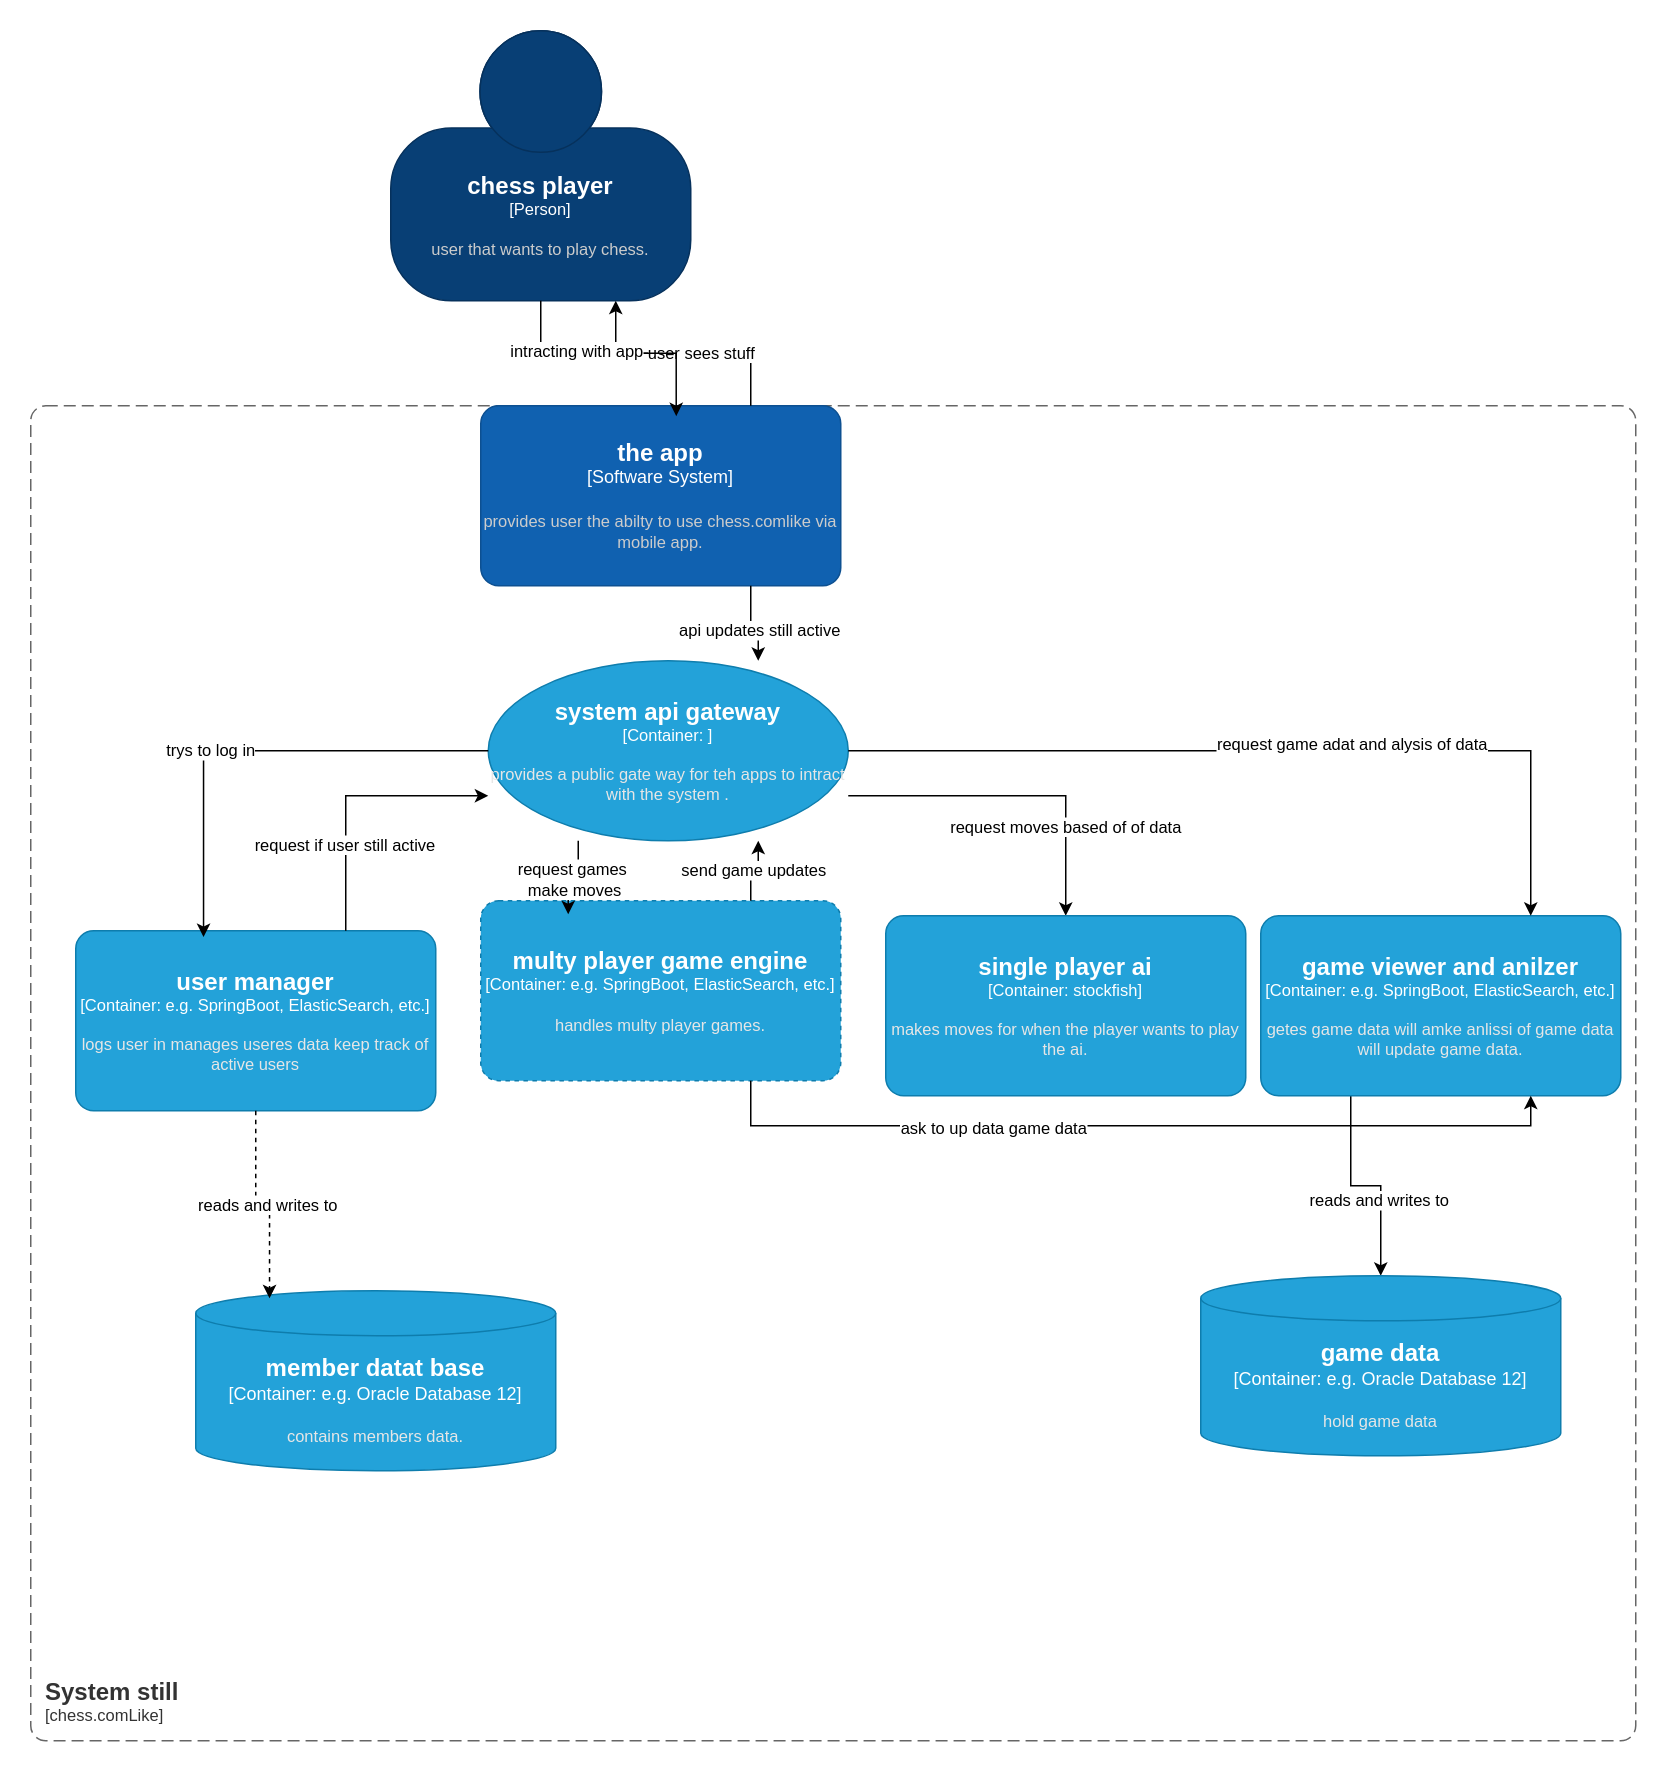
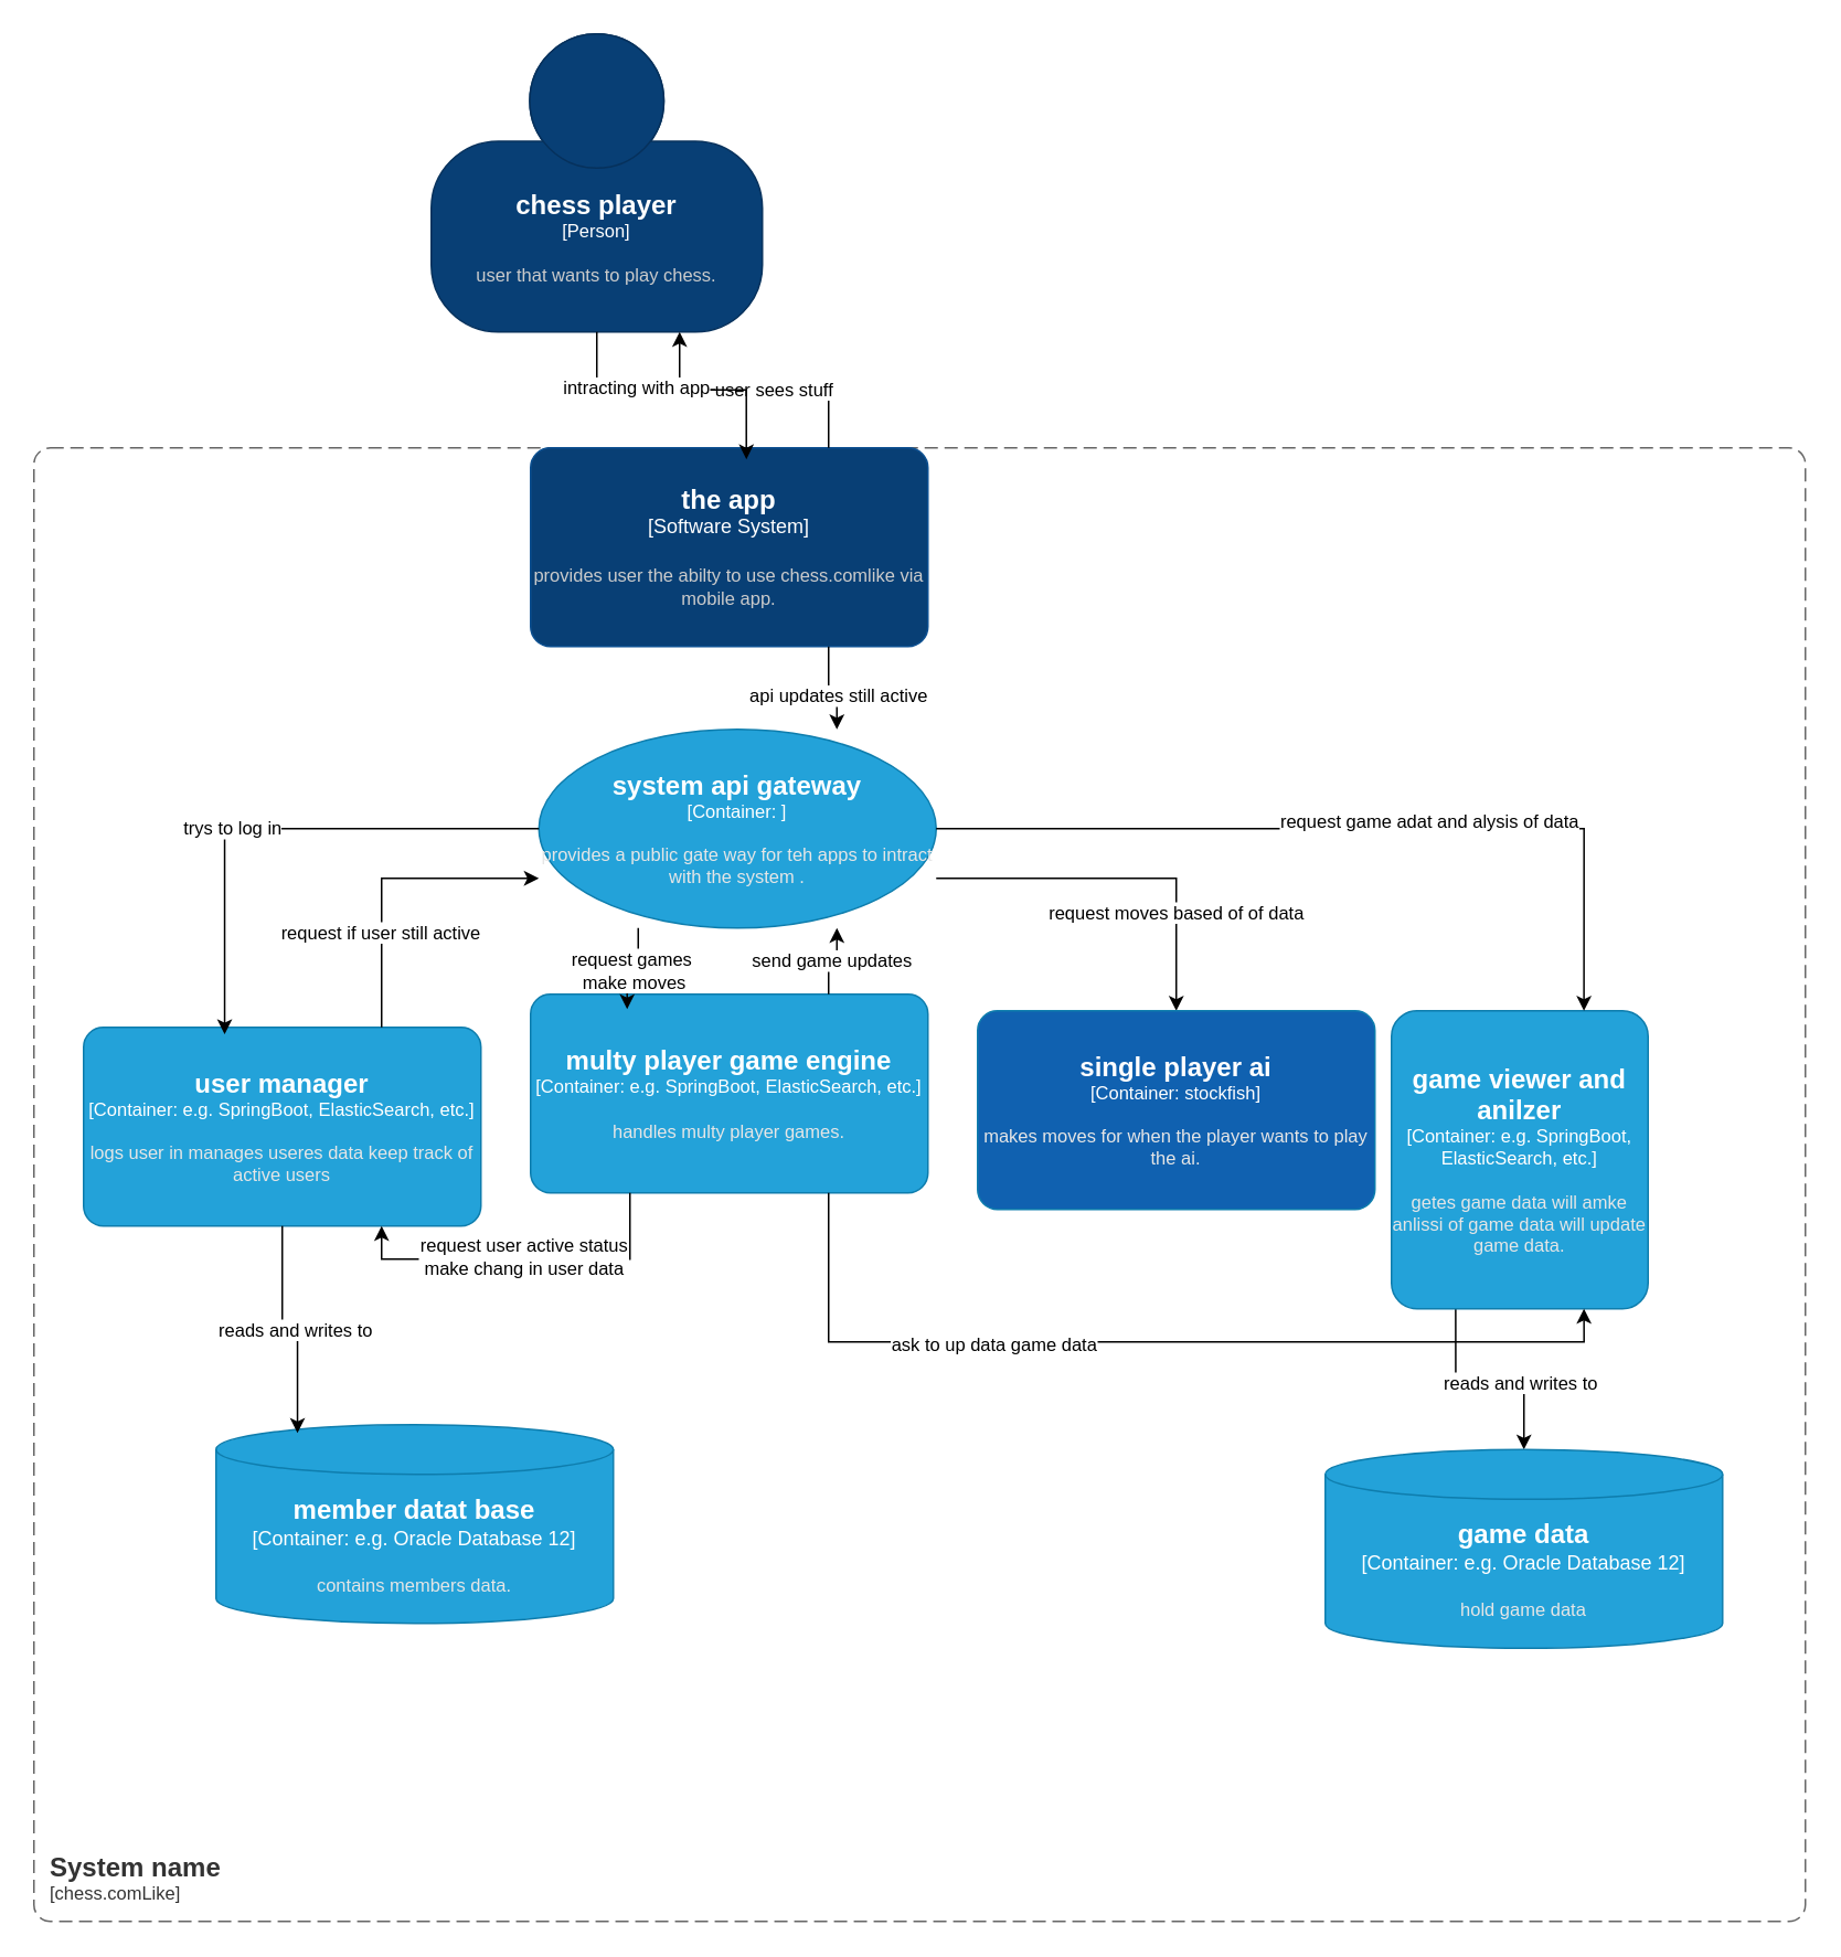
- <mxCell id="4" value="&lt;font style=&quot;font-size: 16px&quot;&gt;&lt;b&gt;the app&lt;/b&gt;&lt;/font&gt;&lt;div&gt;[Software System]&lt;/div&gt;&lt;br&gt;&lt;div&gt;&lt;font style=&quot;font-size: 11px&quot;&gt;&lt;font color=&quot;#cccccc&quot;&gt;provides user the abilty to use chess.comlike via mobile app.&lt;/font&gt;&lt;/div&gt;" style="rounded=1;whiteSpace=wrap;html=1;labelBackgroundColor=none;fillColor=#1061B0;fontColor=#ffffff;align=center;arcSize=10;strokeColor=#0D5091;metaEdit=1;resizable=0;points=[[0.25,0,0],[0.5,0,0],[0.75,0,0],[1,0.25,0],[1,0.5,0],[1,0.75,0],[0.75,1,0],[0.5,1,0],[0.25,1,0],[0,0.75,0],[0,0.5,0],[0,0.25,0]];" parent="1" vertex="1"><mxGeometry x="320" y="270" width="240" height="120" as="geometry" /></mxCell>
+ <mxCell id="4" value="&lt;font style=&quot;font-size: 16px&quot;&gt;&lt;b&gt;the app&lt;/b&gt;&lt;/font&gt;&lt;div&gt;[Software System]&lt;/div&gt;&lt;br&gt;&lt;div&gt;&lt;font style=&quot;font-size: 11px&quot;&gt;&lt;font color=&quot;#cccccc&quot;&gt;provides user the abilty to use chess.comlike via mobile app.&lt;/font&gt;&lt;/div&gt;" style="rounded=1;whiteSpace=wrap;html=1;labelBackgroundColor=none;fillColor=#083f75;fontColor=#ffffff;align=center;arcSize=10;strokeColor=#0D5091;metaEdit=1;resizable=0;points=[[0.25,0,0],[0.5,0,0],[0.75,0,0],[1,0.25,0],[1,0.5,0],[1,0.75,0],[0.75,1,0],[0.5,1,0],[0.25,1,0],[0,0.75,0],[0,0.5,0],[0,0.25,0]];" parent="1" vertex="1"><mxGeometry x="320" y="270" width="240" height="120" as="geometry" /></mxCell>
- <mxCell id="9" value="&lt;font style=&quot;font-size: 16px&quot;&gt;&lt;b&gt;multy player game engine&lt;/b&gt;&lt;/font&gt;&lt;div&gt;[Container: e.g. SpringBoot, ElasticSearch, etc.]&lt;/div&gt;&lt;br&gt;&lt;div&gt;&lt;font style=&quot;font-size: 11px&quot;&gt;&lt;font color=&quot;#E6E6E6&quot;&gt;handles multy player games.&lt;/font&gt;&lt;/div&gt;" style="rounded=1;whiteSpace=wrap;html=1;fontSize=11;labelBackgroundColor=none;fillColor=#23A2D9;fontColor=#ffffff;align=center;arcSize=10;strokeColor=#0E7DAD;metaEdit=1;resizable=0;points=[[0.25,0,0],[0.5,0,0],[0.75,0,0],[1,0.25,0],[1,0.5,0],[1,0.75,0],[0.75,1,0],[0.5,1,0],[0.25,1,0],[0,0.75,0],[0,0.5,0],[0,0.25,0]];dashed=1;" parent="1" vertex="1"><mxGeometry x="320" y="600" width="240" height="120" as="geometry" /></mxCell>
+ <mxCell id="9" value="&lt;font style=&quot;font-size: 16px&quot;&gt;&lt;b&gt;multy player game engine&lt;/b&gt;&lt;/font&gt;&lt;div&gt;[Container: e.g. SpringBoot, ElasticSearch, etc.]&lt;/div&gt;&lt;br&gt;&lt;div&gt;&lt;font style=&quot;font-size: 11px&quot;&gt;&lt;font color=&quot;#E6E6E6&quot;&gt;handles multy player games.&lt;/font&gt;&lt;/div&gt;" style="rounded=1;whiteSpace=wrap;html=1;fontSize=11;labelBackgroundColor=none;fillColor=#23A2D9;fontColor=#ffffff;align=center;arcSize=10;strokeColor=#0E7DAD;metaEdit=1;resizable=0;points=[[0.25,0,0],[0.5,0,0],[0.75,0,0],[1,0.25,0],[1,0.5,0],[1,0.75,0],[0.75,1,0],[0.5,1,0],[0.25,1,0],[0,0.75,0],[0,0.5,0],[0,0.25,0]];" parent="1" vertex="1"><mxGeometry x="320" y="600" width="240" height="120" as="geometry" /></mxCell>
- <mxCell id="10" value="&lt;font style=&quot;font-size: 16px&quot;&gt;&lt;b&gt;single player ai&lt;/b&gt;&lt;/font&gt;&lt;div&gt;[Container: stockfish]&lt;/div&gt;&lt;br&gt;&lt;div&gt;&lt;font style=&quot;font-size: 11px&quot;&gt;&lt;font color=&quot;#E6E6E6&quot;&gt;makes moves for when the player wants to play the ai.&lt;/font&gt;&lt;/div&gt;" style="rounded=1;whiteSpace=wrap;html=1;fontSize=11;labelBackgroundColor=none;fillColor=#23A2D9;fontColor=#ffffff;align=center;arcSize=10;strokeColor=#0E7DAD;metaEdit=1;resizable=0;points=[[0.25,0,0],[0.5,0,0],[0.75,0,0],[1,0.25,0],[1,0.5,0],[1,0.75,0],[0.75,1,0],[0.5,1,0],[0.25,1,0],[0,0.75,0],[0,0.5,0],[0,0.25,0]];" parent="1" vertex="1"><mxGeometry x="590" y="610" width="240" height="120" as="geometry" /></mxCell>
+ <mxCell id="10" value="&lt;font style=&quot;font-size: 16px&quot;&gt;&lt;b&gt;single player ai&lt;/b&gt;&lt;/font&gt;&lt;div&gt;[Container: stockfish]&lt;/div&gt;&lt;br&gt;&lt;div&gt;&lt;font style=&quot;font-size: 11px&quot;&gt;&lt;font color=&quot;#E6E6E6&quot;&gt;makes moves for when the player wants to play the ai.&lt;/font&gt;&lt;/div&gt;" style="rounded=1;whiteSpace=wrap;html=1;fontSize=11;labelBackgroundColor=none;fillColor=#1061b0;fontColor=#ffffff;align=center;arcSize=10;strokeColor=#0E7DAD;metaEdit=1;resizable=0;points=[[0.25,0,0],[0.5,0,0],[0.75,0,0],[1,0.25,0],[1,0.5,0],[1,0.75,0],[0.75,1,0],[0.5,1,0],[0.25,1,0],[0,0.75,0],[0,0.5,0],[0,0.25,0]];" parent="1" vertex="1"><mxGeometry x="590" y="610" width="240" height="120" as="geometry" /></mxCell>
- <mxCell id="13" value="&lt;font style=&quot;font-size: 16px&quot;&gt;&lt;b&gt;game viewer and anilzer &lt;/b&gt;&lt;/font&gt;&lt;div&gt;[Container: e.g. SpringBoot, ElasticSearch, etc.]&lt;/div&gt;&lt;br&gt;&lt;div&gt;&lt;font style=&quot;font-size: 11px&quot;&gt;&lt;font color=&quot;#E6E6E6&quot;&gt;getes game data will amke anlissi of game data will update game data.&lt;/font&gt;&lt;/div&gt;" style="rounded=1;whiteSpace=wrap;html=1;fontSize=11;labelBackgroundColor=none;fillColor=#23A2D9;fontColor=#ffffff;align=center;arcSize=10;strokeColor=#0E7DAD;metaEdit=1;resizable=0;points=[[0.25,0,0],[0.5,0,0],[0.75,0,0],[1,0.25,0],[1,0.5,0],[1,0.75,0],[0.75,1,0],[0.5,1,0],[0.25,1,0],[0,0.75,0],[0,0.5,0],[0,0.25,0]];" parent="1" vertex="1"><mxGeometry x="840" y="610" width="240" height="120" as="geometry" /></mxCell>
+ <mxCell id="13" value="&lt;font style=&quot;font-size: 16px&quot;&gt;&lt;b&gt;game viewer and anilzer &lt;/b&gt;&lt;/font&gt;&lt;div&gt;[Container: e.g. SpringBoot, ElasticSearch, etc.]&lt;/div&gt;&lt;br&gt;&lt;div&gt;&lt;font style=&quot;font-size: 11px&quot;&gt;&lt;font color=&quot;#E6E6E6&quot;&gt;getes game data will amke anlissi of game data will update game data.&lt;/font&gt;&lt;/div&gt;" style="rounded=1;whiteSpace=wrap;html=1;fontSize=11;labelBackgroundColor=none;fillColor=#23A2D9;fontColor=#ffffff;align=center;arcSize=10;strokeColor=#0E7DAD;metaEdit=1;resizable=0;points=[[0.25,0,0],[0.5,0,0],[0.75,0,0],[1,0.25,0],[1,0.5,0],[1,0.75,0],[0.75,1,0],[0.5,1,0],[0.25,1,0],[0,0.75,0],[0,0.5,0],[0,0.25,0]];" parent="1" vertex="1"><mxGeometry x="840" y="610" width="155" height="180" as="geometry" /></mxCell>
+ <mxCell id="24" style="edgeStyle=orthogonalEdgeStyle;rounded=0;orthogonalLoop=1;jettySize=auto;html=1;exitX=0.25;exitY=1;exitDx=0;exitDy=0;exitPerimeter=0;entryX=0.75;entryY=1;entryDx=0;entryDy=0;entryPerimeter=0;" parent="1" source="9" target="8" edge="1"><mxGeometry relative="1" as="geometry" /></mxCell>
+ <mxCell id="25" value="request user active status&lt;div&gt;&amp;nbsp;make chang in user data&amp;nbsp;&lt;/div&gt;" style="edgeLabel;html=1;align=center;verticalAlign=middle;resizable=0;points=[];" parent="24" vertex="1" connectable="0"><mxGeometry x="0.002" y="-2" relative="1" as="geometry"><mxPoint as="offset" /></mxGeometry></mxCell>
- <mxCell id="16" style="edgeStyle=orthogonalEdgeStyle;rounded=0;orthogonalLoop=1;jettySize=auto;html=1;exitX=0.5;exitY=1;exitDx=0;exitDy=0;exitPerimeter=0;entryX=0.205;entryY=0.042;entryDx=0;entryDy=0;entryPerimeter=0;dashed=1;" parent="1" source="8" target="14" edge="1"><mxGeometry relative="1" as="geometry" /></mxCell>
+ <mxCell id="16" style="edgeStyle=orthogonalEdgeStyle;rounded=0;orthogonalLoop=1;jettySize=auto;html=1;exitX=0.5;exitY=1;exitDx=0;exitDy=0;exitPerimeter=0;entryX=0.205;entryY=0.042;entryDx=0;entryDy=0;entryPerimeter=0;" parent="1" source="8" target="14" edge="1"><mxGeometry relative="1" as="geometry" /></mxCell>
- <mxCell id="15" value="&lt;font style=&quot;font-size: 16px&quot;&gt;&lt;b&gt;game data&lt;/b&gt;&lt;/font&gt;&lt;div&gt;[Container:&amp;nbsp;e.g. Oracle Database 12]&lt;/div&gt;&lt;br&gt;&lt;div&gt;&lt;font style=&quot;font-size: 11px&quot;&gt;&lt;font color=&quot;#E6E6E6&quot;&gt;hold game data&lt;/font&gt;&lt;/div&gt;" style="shape=cylinder3;size=15;whiteSpace=wrap;html=1;boundedLbl=1;rounded=0;labelBackgroundColor=none;fillColor=#23A2D9;fontSize=12;fontColor=#ffffff;align=center;strokeColor=#0E7DAD;metaEdit=1;points=[[0.5,0,0],[1,0.25,0],[1,0.5,0],[1,0.75,0],[0.5,1,0],[0,0.75,0],[0,0.5,0],[0,0.25,0]];resizable=0;" parent="1" vertex="1"><mxGeometry x="800" y="850" width="240" height="120" as="geometry" /></mxCell>
+ <mxCell id="15" value="&lt;font style=&quot;font-size: 16px&quot;&gt;&lt;b&gt;game data&lt;/b&gt;&lt;/font&gt;&lt;div&gt;[Container:&amp;nbsp;e.g. Oracle Database 12]&lt;/div&gt;&lt;br&gt;&lt;div&gt;&lt;font style=&quot;font-size: 11px&quot;&gt;&lt;font color=&quot;#E6E6E6&quot;&gt;hold game data&lt;/font&gt;&lt;/div&gt;" style="shape=cylinder3;size=15;whiteSpace=wrap;html=1;boundedLbl=1;rounded=0;labelBackgroundColor=none;fillColor=#23A2D9;fontSize=12;fontColor=#ffffff;align=center;strokeColor=#0E7DAD;metaEdit=1;points=[[0.5,0,0],[1,0.25,0],[1,0.5,0],[1,0.75,0],[0.5,1,0],[0,0.75,0],[0,0.5,0],[0,0.25,0]];resizable=0;" parent="1" vertex="1"><mxGeometry x="800" y="875" width="240" height="120" as="geometry" /></mxCell>
- <mxCell id="3" value="&lt;font style=&quot;font-size: 16px&quot;&gt;&lt;b&gt;&lt;div style=&quot;text-align: left&quot;&gt;System still&lt;/div&gt;&lt;/b&gt;&lt;/font&gt;&lt;div style=&quot;text-align: left&quot;&gt;[chess.comLike]&lt;/div&gt;" style="rounded=1;fontSize=11;whiteSpace=wrap;html=1;dashed=1;arcSize=20;fillColor=none;strokeColor=#666666;fontColor=#333333;labelBackgroundColor=none;align=left;verticalAlign=bottom;labelBorderColor=none;spacingTop=0;spacing=10;dashPattern=8 4;metaEdit=1;rotatable=0;perimeter=rectanglePerimeter;noLabel=0;labelPadding=0;allowArrows=0;connectable=0;expand=0;recursiveResize=0;editable=1;pointerEvents=0;absoluteArcSize=1;points=[[0.25,0,0],[0.5,0,0],[0.75,0,0],[1,0.25,0],[1,0.5,0],[1,0.75,0],[0.75,1,0],[0.5,1,0],[0.25,1,0],[0,0.75,0],[0,0.5,0],[0,0.25,0]];" parent="1" vertex="1"><mxGeometry x="20" y="270" width="1070" height="890" as="geometry" /></mxCell>
+ <mxCell id="3" value="&lt;font style=&quot;font-size: 16px&quot;&gt;&lt;b&gt;&lt;div style=&quot;text-align: left&quot;&gt;System name&lt;/div&gt;&lt;/b&gt;&lt;/font&gt;&lt;div style=&quot;text-align: left&quot;&gt;[chess.comLike]&lt;/div&gt;" style="rounded=1;fontSize=11;whiteSpace=wrap;html=1;dashed=1;arcSize=20;fillColor=none;strokeColor=#666666;fontColor=#333333;labelBackgroundColor=none;align=left;verticalAlign=bottom;labelBorderColor=none;spacingTop=0;spacing=10;dashPattern=8 4;metaEdit=1;rotatable=0;perimeter=rectanglePerimeter;noLabel=0;labelPadding=0;allowArrows=0;connectable=0;expand=0;recursiveResize=0;editable=1;pointerEvents=0;absoluteArcSize=1;points=[[0.25,0,0],[0.5,0,0],[0.75,0,0],[1,0.25,0],[1,0.5,0],[1,0.75,0],[0.75,1,0],[0.5,1,0],[0.25,1,0],[0,0.75,0],[0,0.5,0],[0,0.25,0]];" parent="1" vertex="1"><mxGeometry x="20" y="270" width="1070" height="890" as="geometry" /></mxCell>
